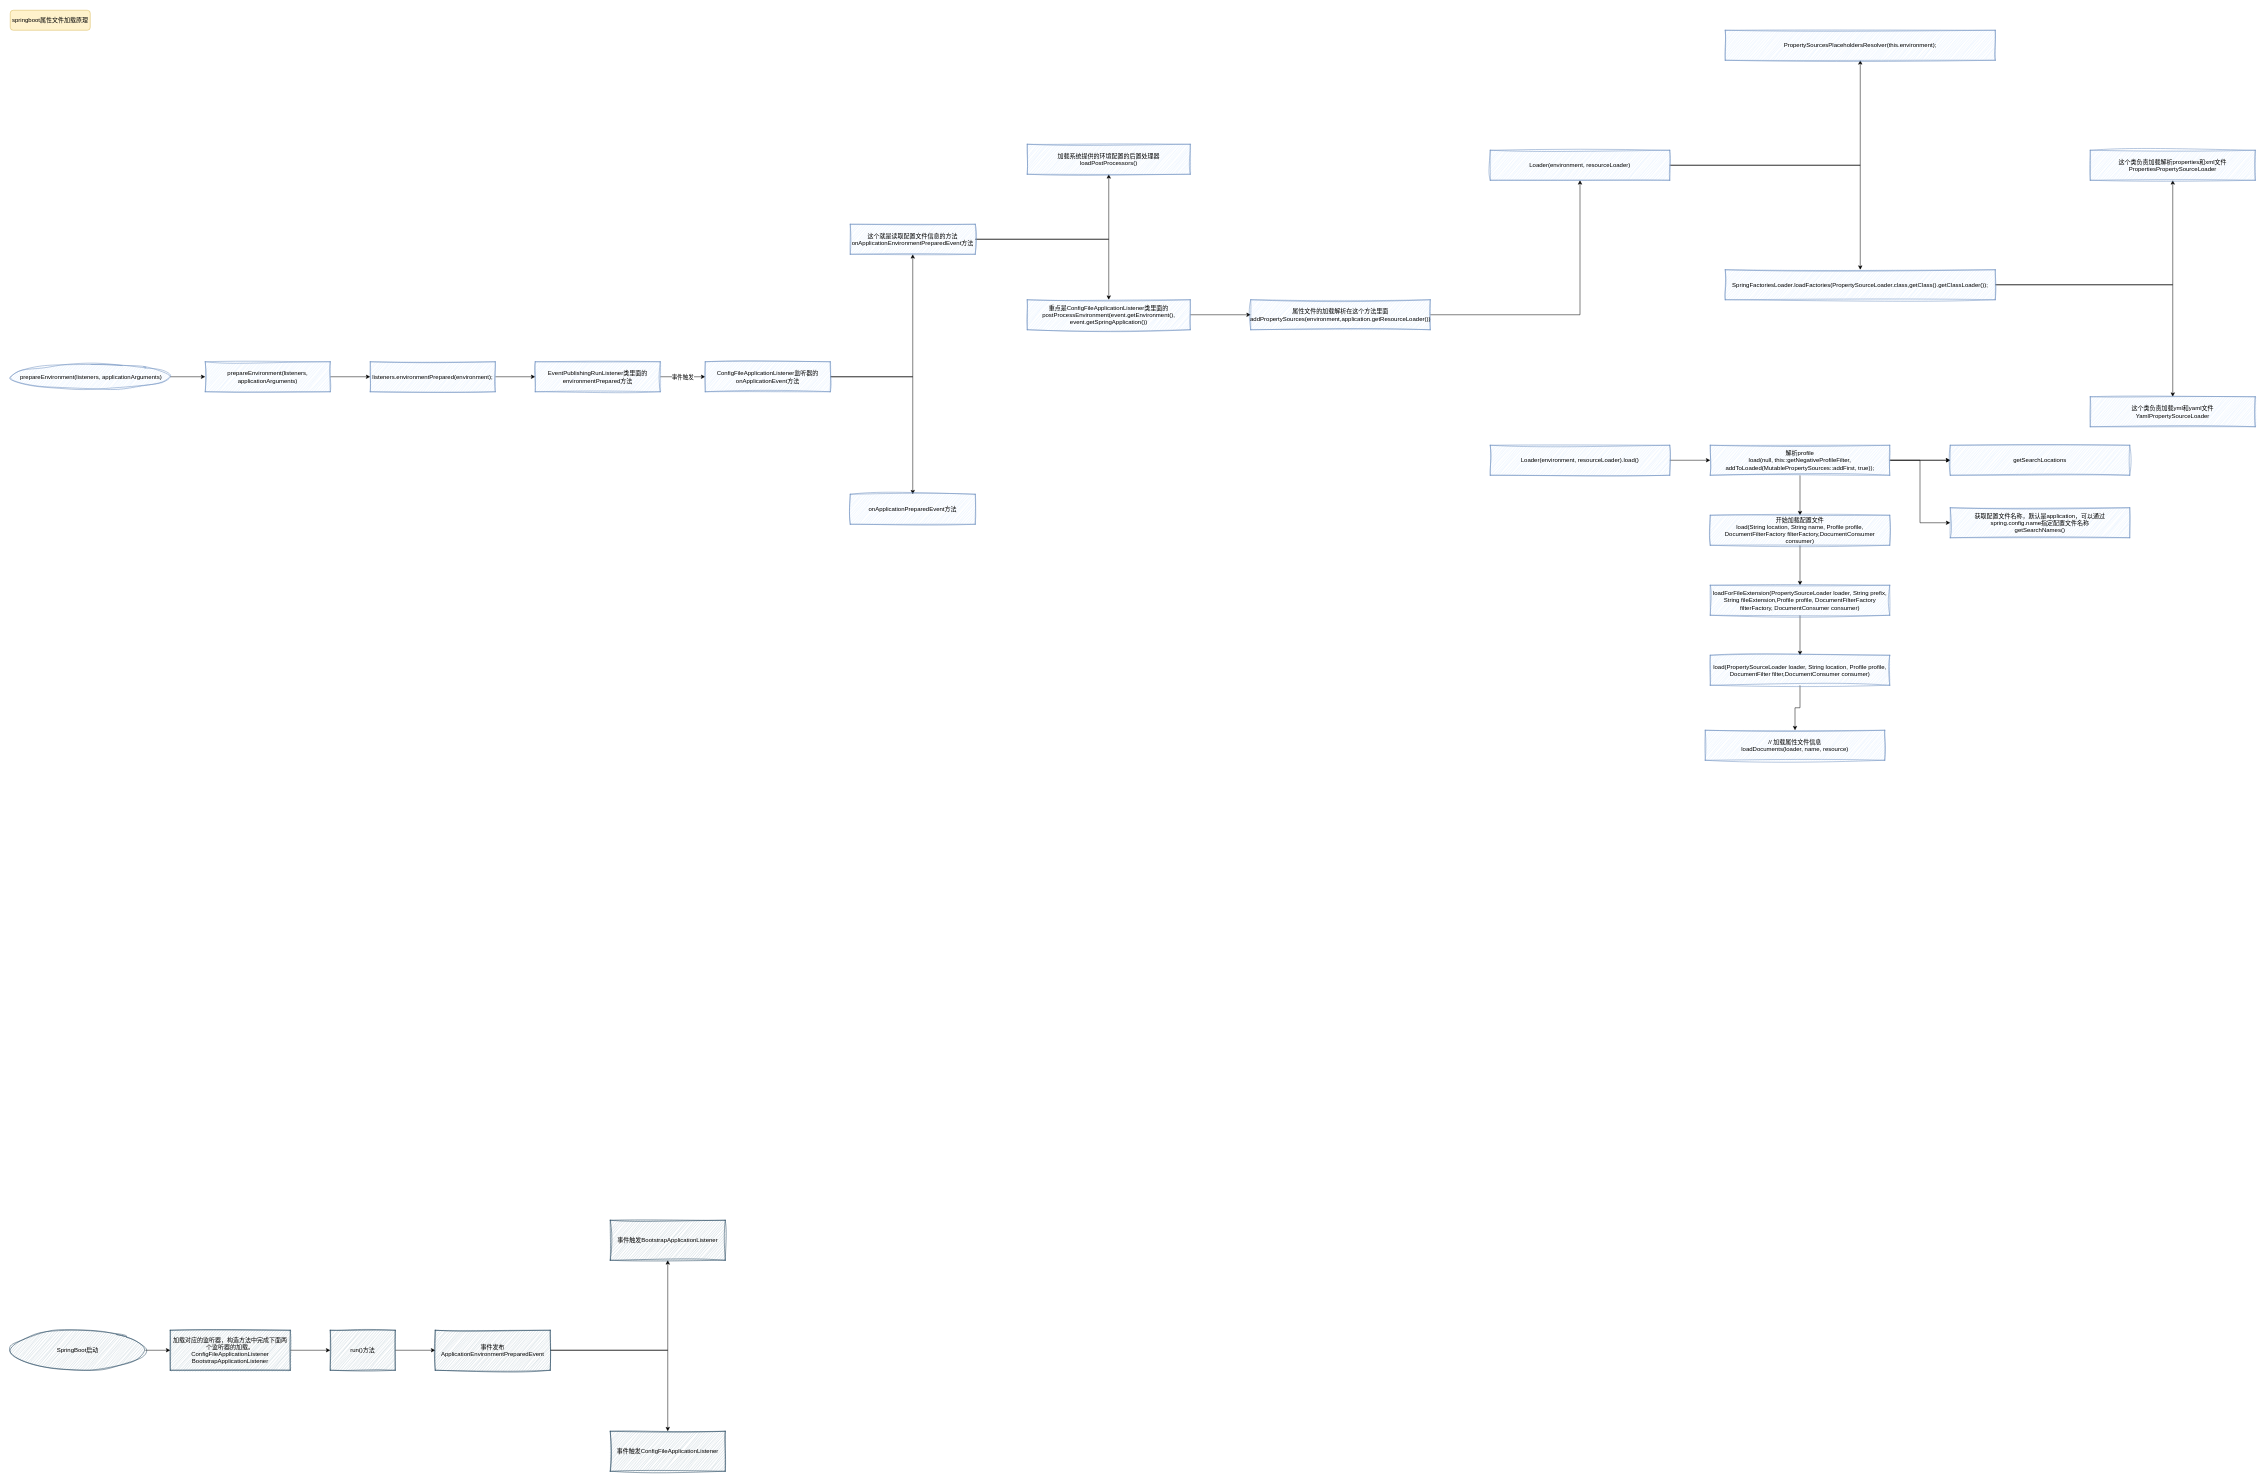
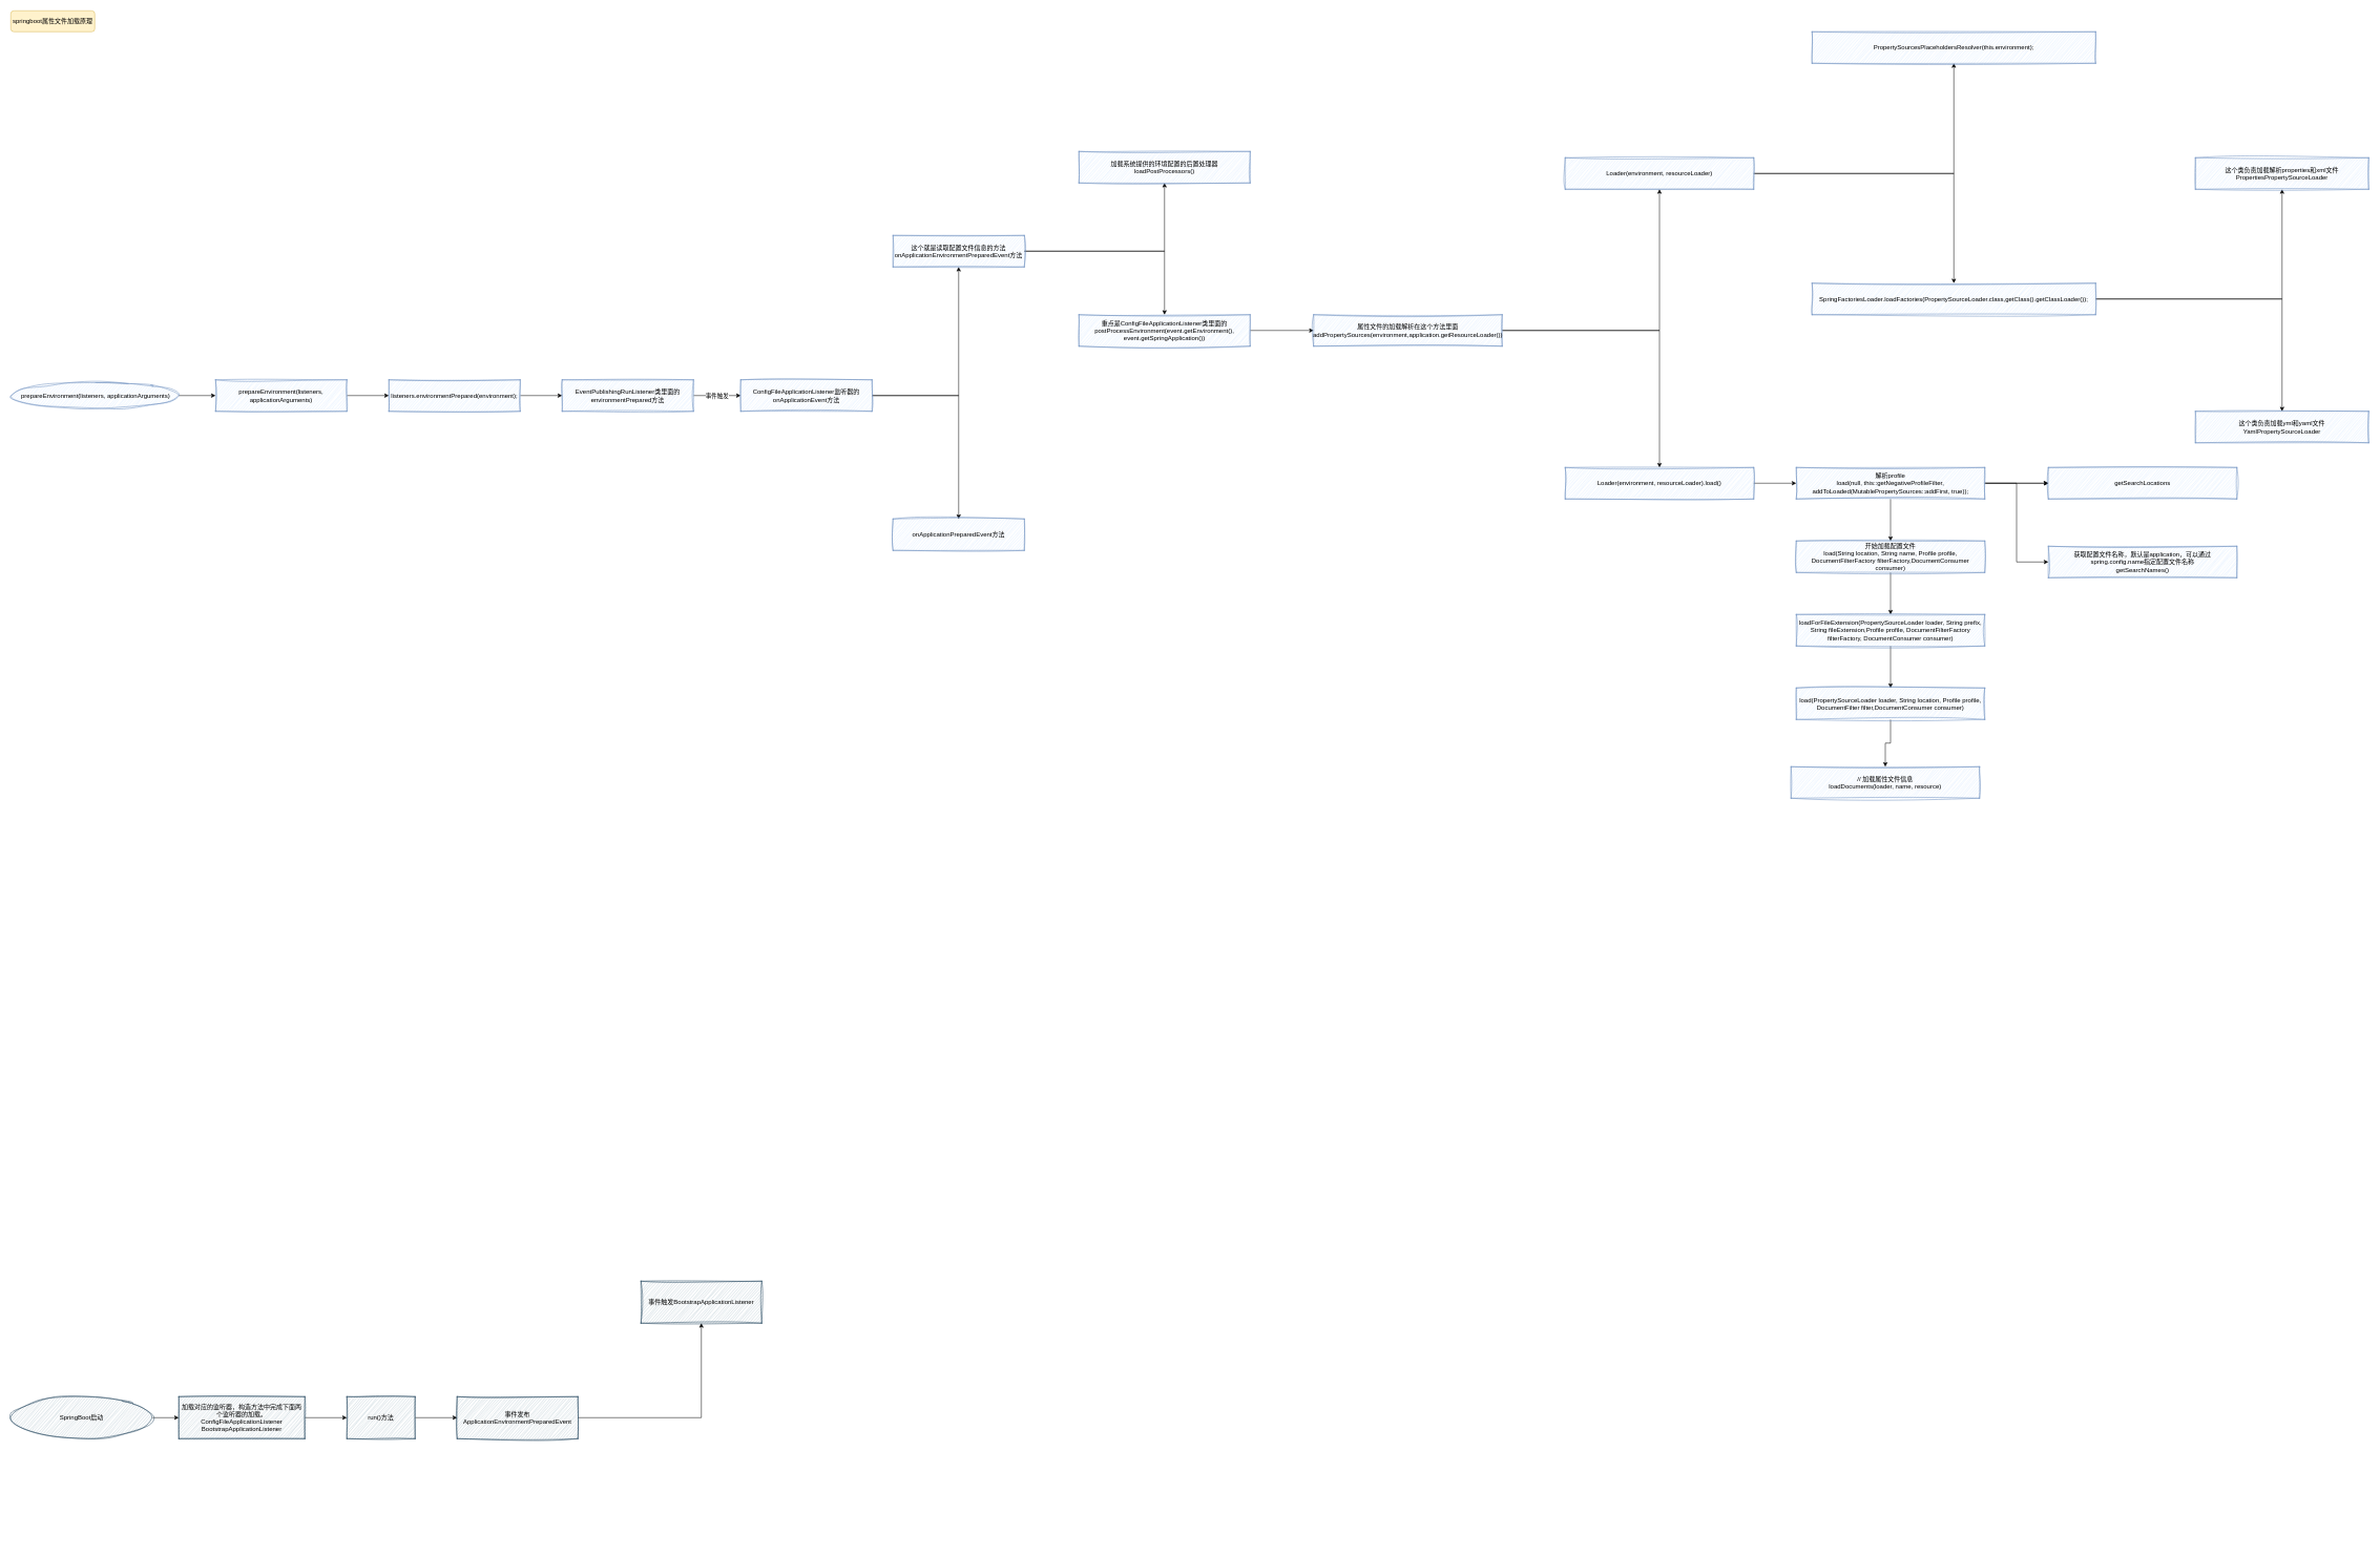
- <mxCell id="35" value="这个类负责加载yml和yaml文件&lt;br&gt;YamlPropertySourceLoader" style="whiteSpace=wrap;html=1;fillColor=#dae8fc;strokeColor=#6c8ebf;strokeWidth=1;sketch=1;curveFitting=1;jiggle=2;align=center;" vertex="1" parent="1"><mxGeometry x="4180" y="793" width="330" height="60" as="geometry" /></mxCell>
+ <mxCell id="35" value="这个类负责加载yml和yaml文件&lt;br&gt;YamlPropertySourceLoader" style="whiteSpace=wrap;html=1;fillColor=#dae8fc;strokeColor=#6c8ebf;strokeWidth=1;sketch=1;curveFitting=1;jiggle=2;align=center;" vertex="1" parent="1"><mxGeometry x="4180" y="783" width="330" height="60" as="geometry" /></mxCell>
+ <mxCell id="23" value="" style="edgeStyle=orthogonalEdgeStyle;rounded=0;orthogonalLoop=1;jettySize=auto;html=1;" edge="1" parent="1" source="24" target="29"><mxGeometry relative="1" as="geometry" /></mxCell>
- <mxCell id="42" value="获取配置文件名称，默认是application，可以通过spring.config.name指定配置文件名称&lt;br&gt;getSearchNames()" style="whiteSpace=wrap;html=1;fillColor=#dae8fc;strokeColor=#6c8ebf;strokeWidth=1;sketch=1;curveFitting=1;jiggle=2;align=center;" vertex="1" parent="1"><mxGeometry x="3900" y="1015" width="359" height="60" as="geometry" /></mxCell>
+ <mxCell id="42" value="获取配置文件名称，默认是application，可以通过spring.config.name指定配置文件名称&lt;br&gt;getSearchNames()" style="whiteSpace=wrap;html=1;fillColor=#dae8fc;strokeColor=#6c8ebf;strokeWidth=1;sketch=1;curveFitting=1;jiggle=2;align=center;" vertex="1" parent="1"><mxGeometry x="3900" y="1040" width="359" height="60" as="geometry" /></mxCell>
- <mxCell id="57" value="" style="edgeStyle=orthogonalEdgeStyle;rounded=0;orthogonalLoop=1;jettySize=auto;html=1;" edge="1" parent="1" source="58" target="60"><mxGeometry relative="1" as="geometry" /></mxCell>
- <mxCell id="60" value="事件触发ConfigFileApplicationListener" style="whiteSpace=wrap;html=1;fillColor=#bac8d3;strokeColor=#23445d;sketch=1;curveFitting=1;jiggle=2;" vertex="1" parent="1"><mxGeometry x="1220" y="2862" width="230" height="80" as="geometry" /></mxCell>
